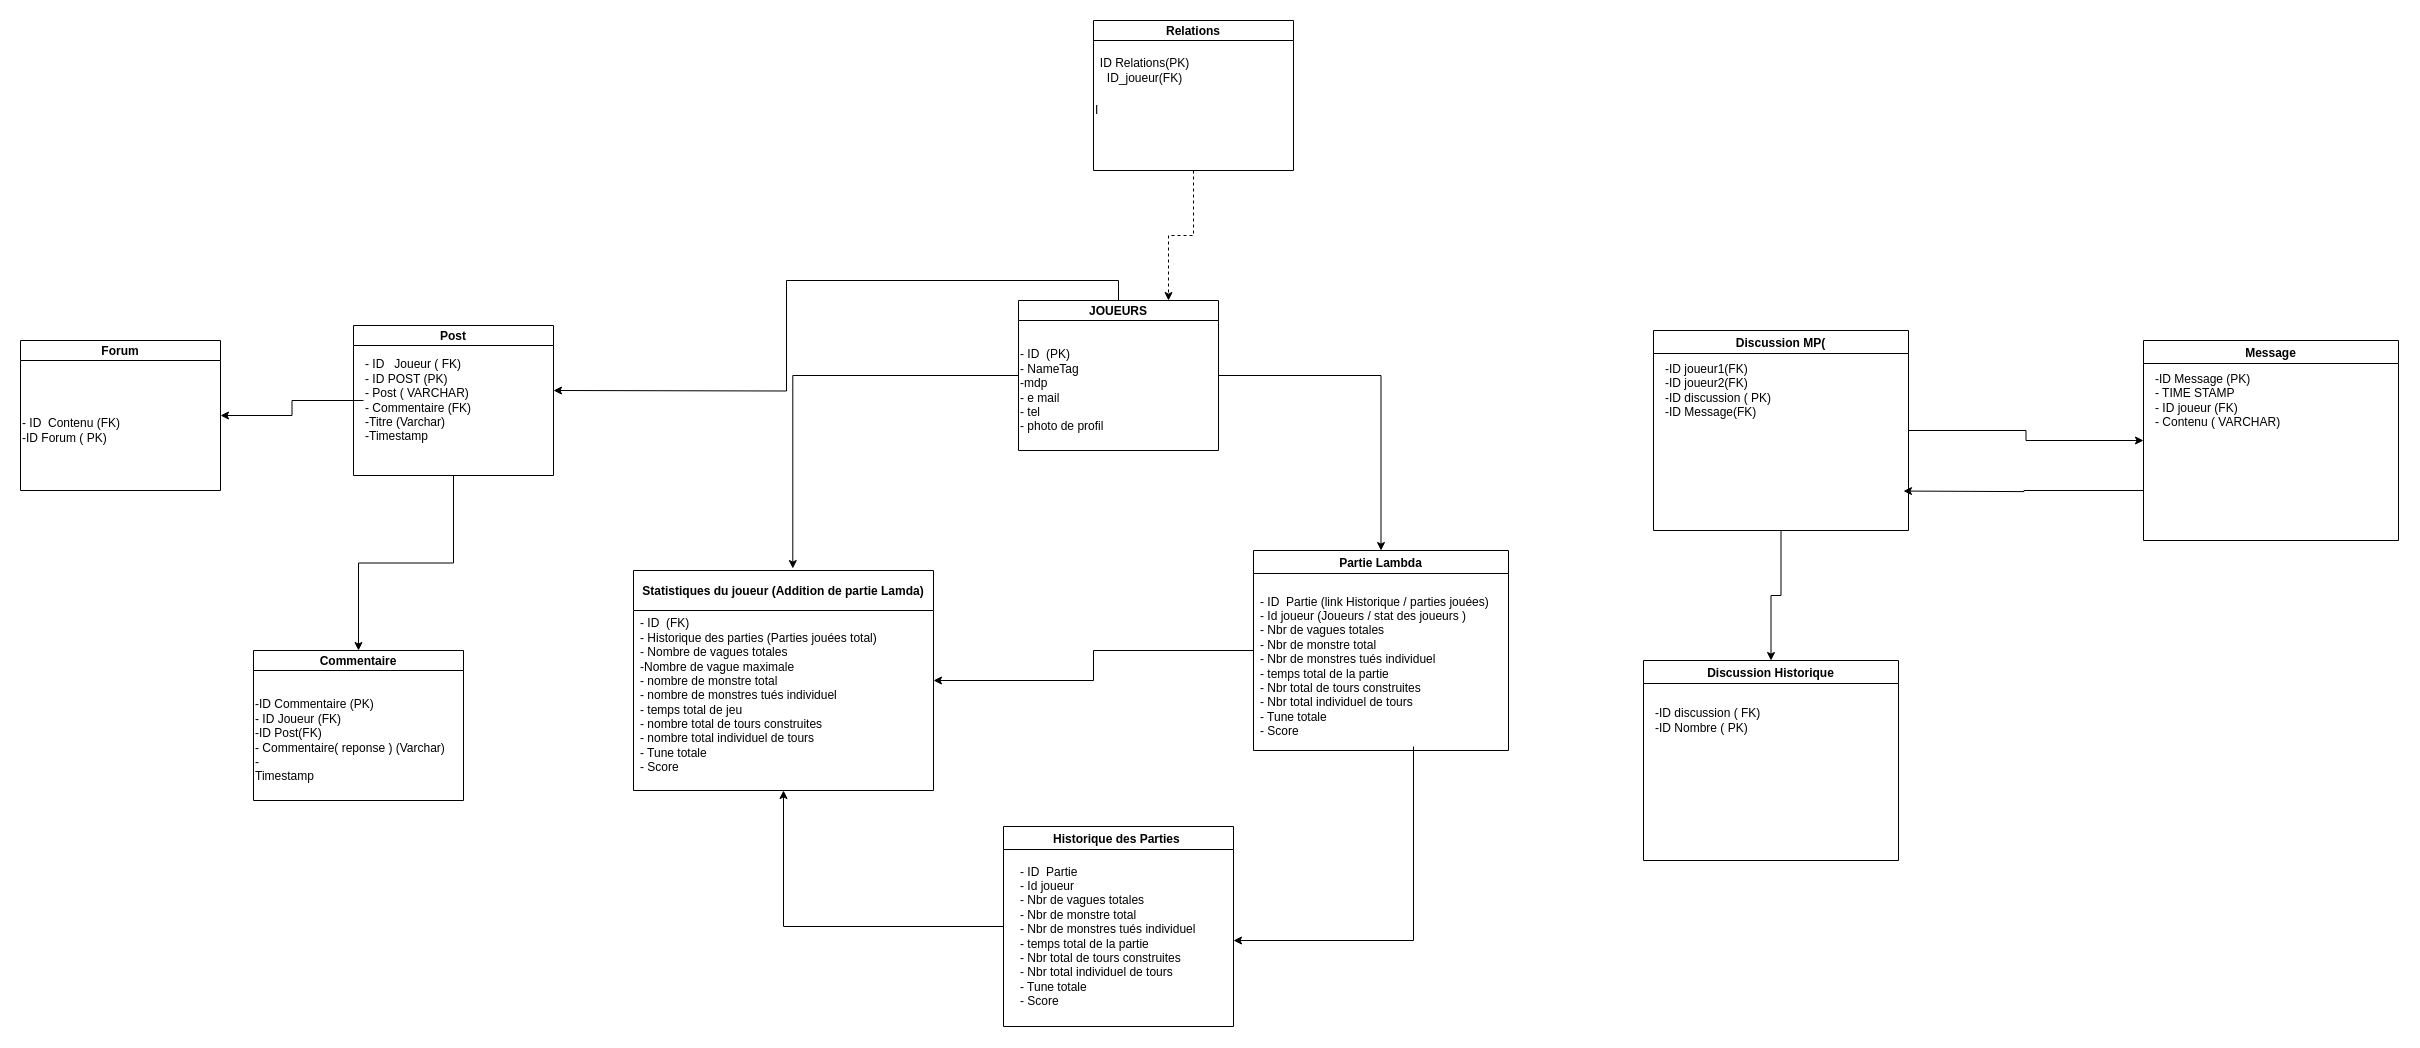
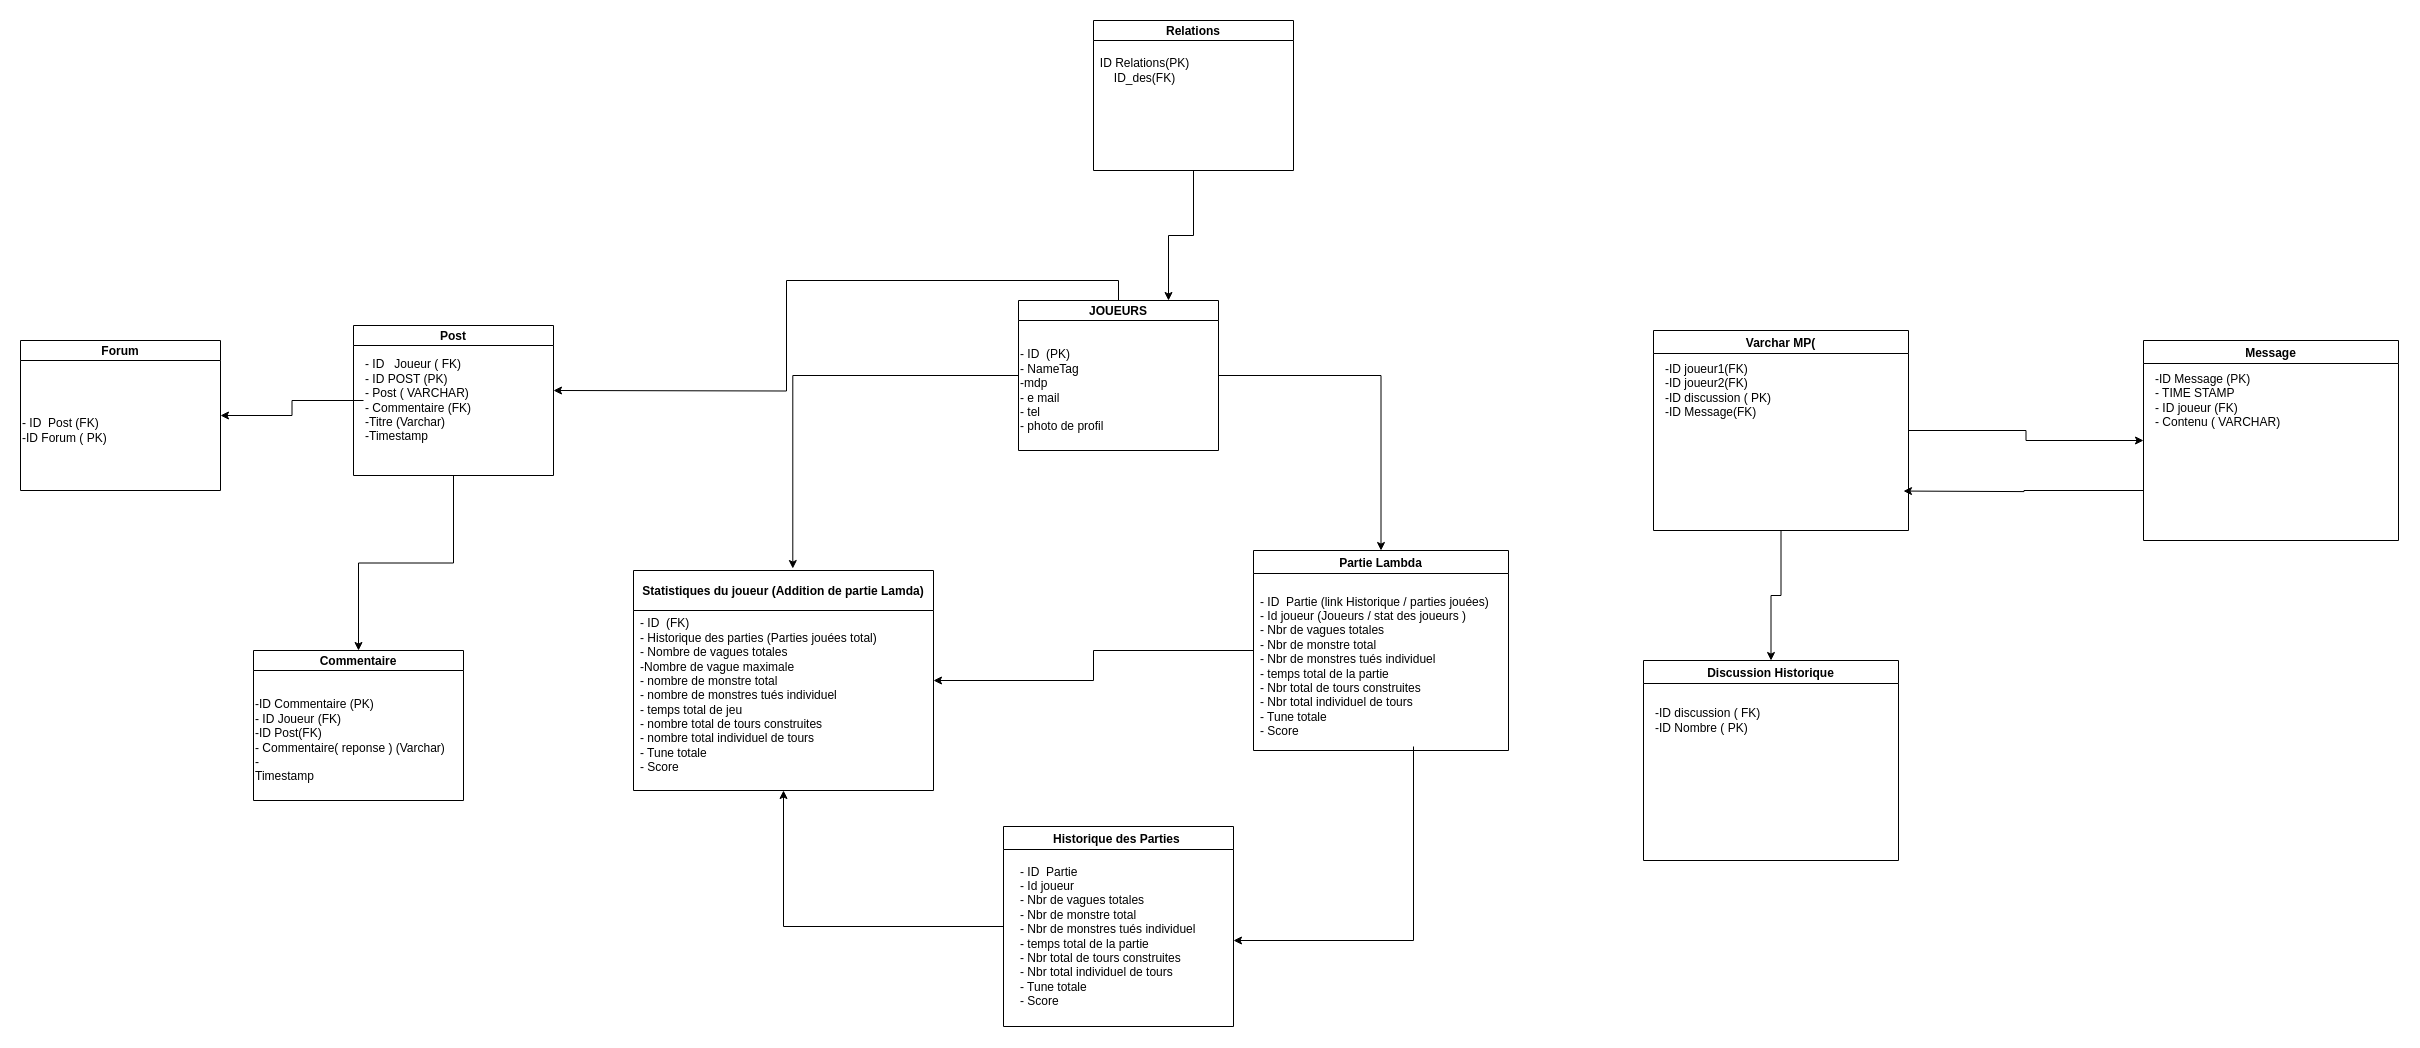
- <mxCell id="36" value="ID Relations(PK)&lt;br&gt;ID_joueur(FK)&lt;br&gt;" style="text;html=1;align=center;verticalAlign=middle;resizable=0;points=[];autosize=1;strokeColor=none;fillColor=none;" vertex="1" parent="1"><mxGeometry x="1089" y="50" width="110" height="40" as="geometry" /></mxCell>
+ <mxCell id="36" value="ID Relations(PK)&lt;br&gt;ID_des(FK)&lt;br&gt;" style="text;html=1;align=center;verticalAlign=middle;resizable=0;points=[];autosize=1;strokeColor=none;fillColor=none;" vertex="1" parent="1"><mxGeometry x="1089" y="50" width="110" height="40" as="geometry" /></mxCell>
- <mxCell id="35" value="&lt;div style=&quot;&quot;&gt;I&lt;/div&gt;" style="text;html=1;align=left;verticalAlign=middle;resizable=0;points=[];autosize=1;strokeColor=none;fillColor=none;" vertex="1" parent="34"><mxGeometry y="75" width="30" height="30" as="geometry" /></mxCell>
- <mxCell id="33" style="edgeStyle=orthogonalEdgeStyle;rounded=0;orthogonalLoop=1;jettySize=auto;html=1;exitX=0.5;exitY=1;exitDx=0;exitDy=0;entryX=0.75;entryY=0;entryDx=0;entryDy=0;dashed=1;" edge="1" parent="1" source="34" target="5"><mxGeometry relative="1" as="geometry" /></mxCell>
+ <mxCell id="33" style="edgeStyle=orthogonalEdgeStyle;rounded=0;orthogonalLoop=1;jettySize=auto;html=1;exitX=0.5;exitY=1;exitDx=0;exitDy=0;entryX=0.75;entryY=0;entryDx=0;entryDy=0;" edge="1" parent="1" source="34" target="5"><mxGeometry relative="1" as="geometry" /></mxCell>
- <mxCell id="18" value="Discussion MP(" style="swimlane;" parent="1" vertex="1"><mxGeometry x="1653" y="330" width="255" height="200" as="geometry" /></mxCell>
+ <mxCell id="18" value="Varchar MP(" style="swimlane;" parent="1" vertex="1"><mxGeometry x="1653" y="330" width="255" height="200" as="geometry" /></mxCell>
- <mxCell id="26" value="&lt;div style=&quot;&quot;&gt;&lt;span style=&quot;background-color: initial;&quot;&gt;- ID&amp;nbsp; Contenu (FK)&lt;/span&gt;&lt;/div&gt;&lt;div style=&quot;&quot;&gt;&lt;span style=&quot;background-color: initial;&quot;&gt;-ID Forum ( PK)&lt;/span&gt;&lt;/div&gt;" style="text;html=1;align=left;verticalAlign=middle;resizable=0;points=[];autosize=1;strokeColor=none;fillColor=none;" parent="25" vertex="1"><mxGeometry y="70" width="110" height="40" as="geometry" /></mxCell>
+ <mxCell id="26" value="&lt;div style=&quot;&quot;&gt;&lt;span style=&quot;background-color: initial;&quot;&gt;- ID&amp;nbsp; Post (FK)&lt;/span&gt;&lt;/div&gt;&lt;div style=&quot;&quot;&gt;&lt;span style=&quot;background-color: initial;&quot;&gt;-ID Forum ( PK)&lt;/span&gt;&lt;/div&gt;" style="text;html=1;align=left;verticalAlign=middle;resizable=0;points=[];autosize=1;strokeColor=none;fillColor=none;" parent="25" vertex="1"><mxGeometry y="70" width="110" height="40" as="geometry" /></mxCell>
